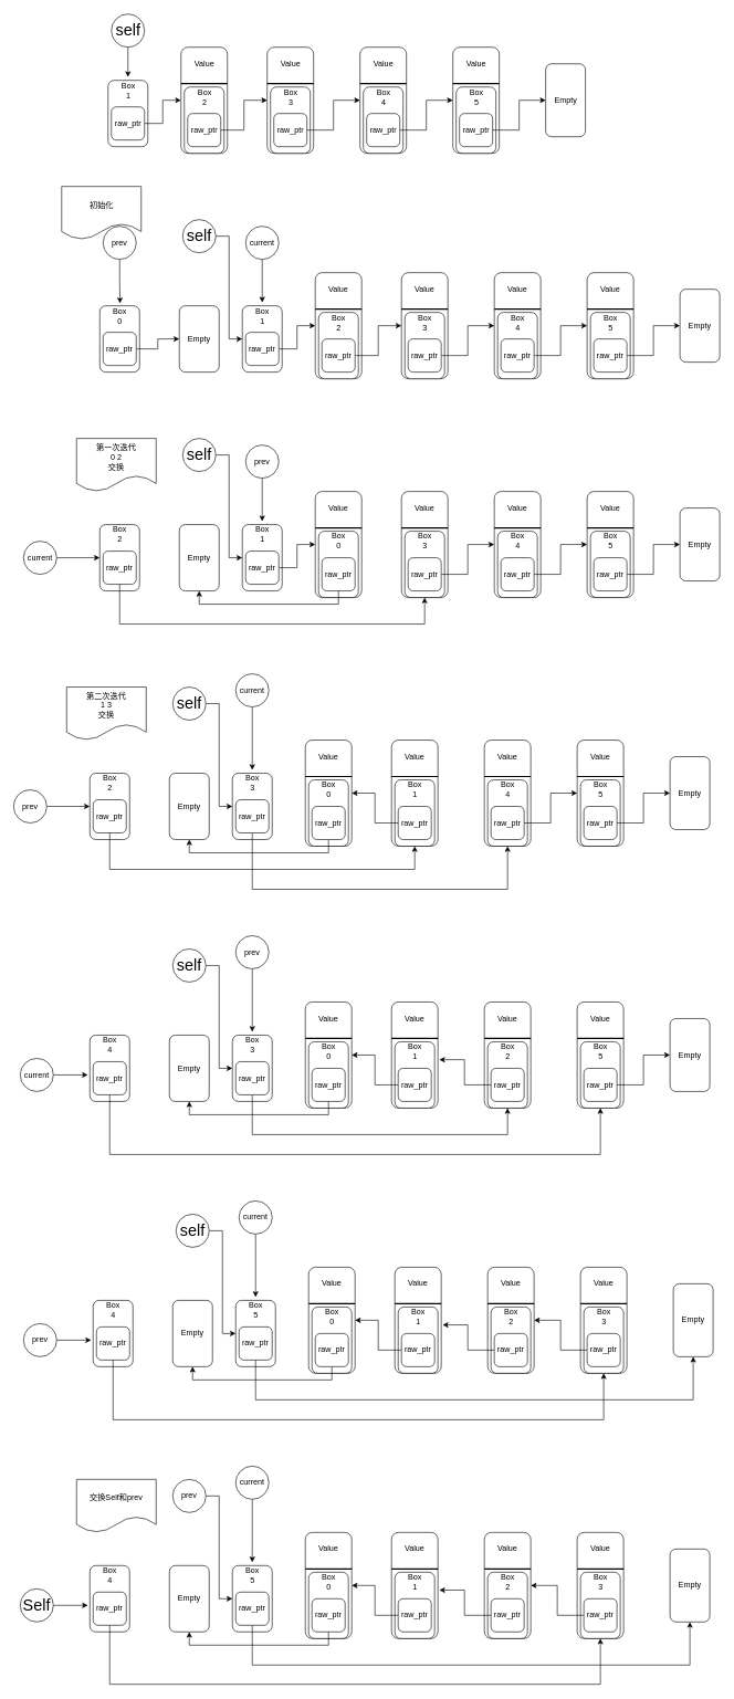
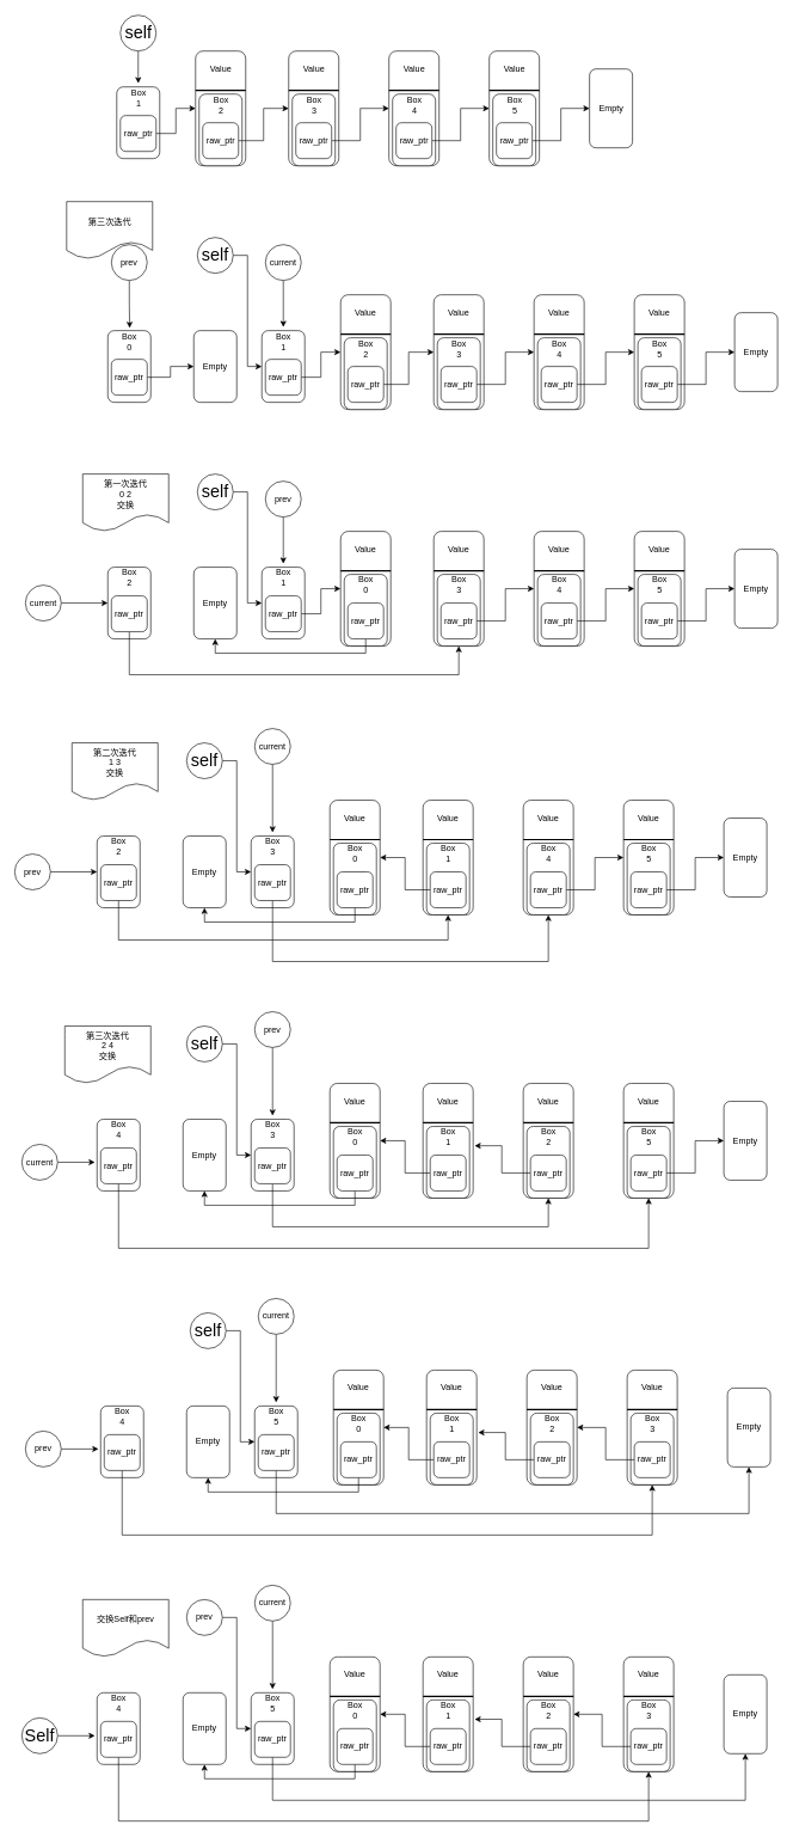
- <mxCell id="125" value="初始化" style="shape=document;whiteSpace=wrap;html=1;boundedLbl=1;" parent="1" vertex="1"><mxGeometry x="92.5" y="280" width="120" height="80" as="geometry" /></mxCell>
+ <mxCell id="125" value="第三次迭代" style="shape=document;whiteSpace=wrap;html=1;boundedLbl=1;" parent="1" vertex="1"><mxGeometry x="92.5" y="280" width="120" height="80" as="geometry" /></mxCell>
+ <mxCell id="214" value="&lt;div&gt;第三次迭代&lt;/div&gt;&lt;div&gt;2 4&lt;br&gt;&lt;/div&gt;&lt;div&gt;交换&lt;br&gt;&lt;/div&gt;" style="shape=document;whiteSpace=wrap;html=1;boundedLbl=1;" parent="1" vertex="1"><mxGeometry x="90" y="1430" width="120" height="80" as="geometry" /></mxCell>
